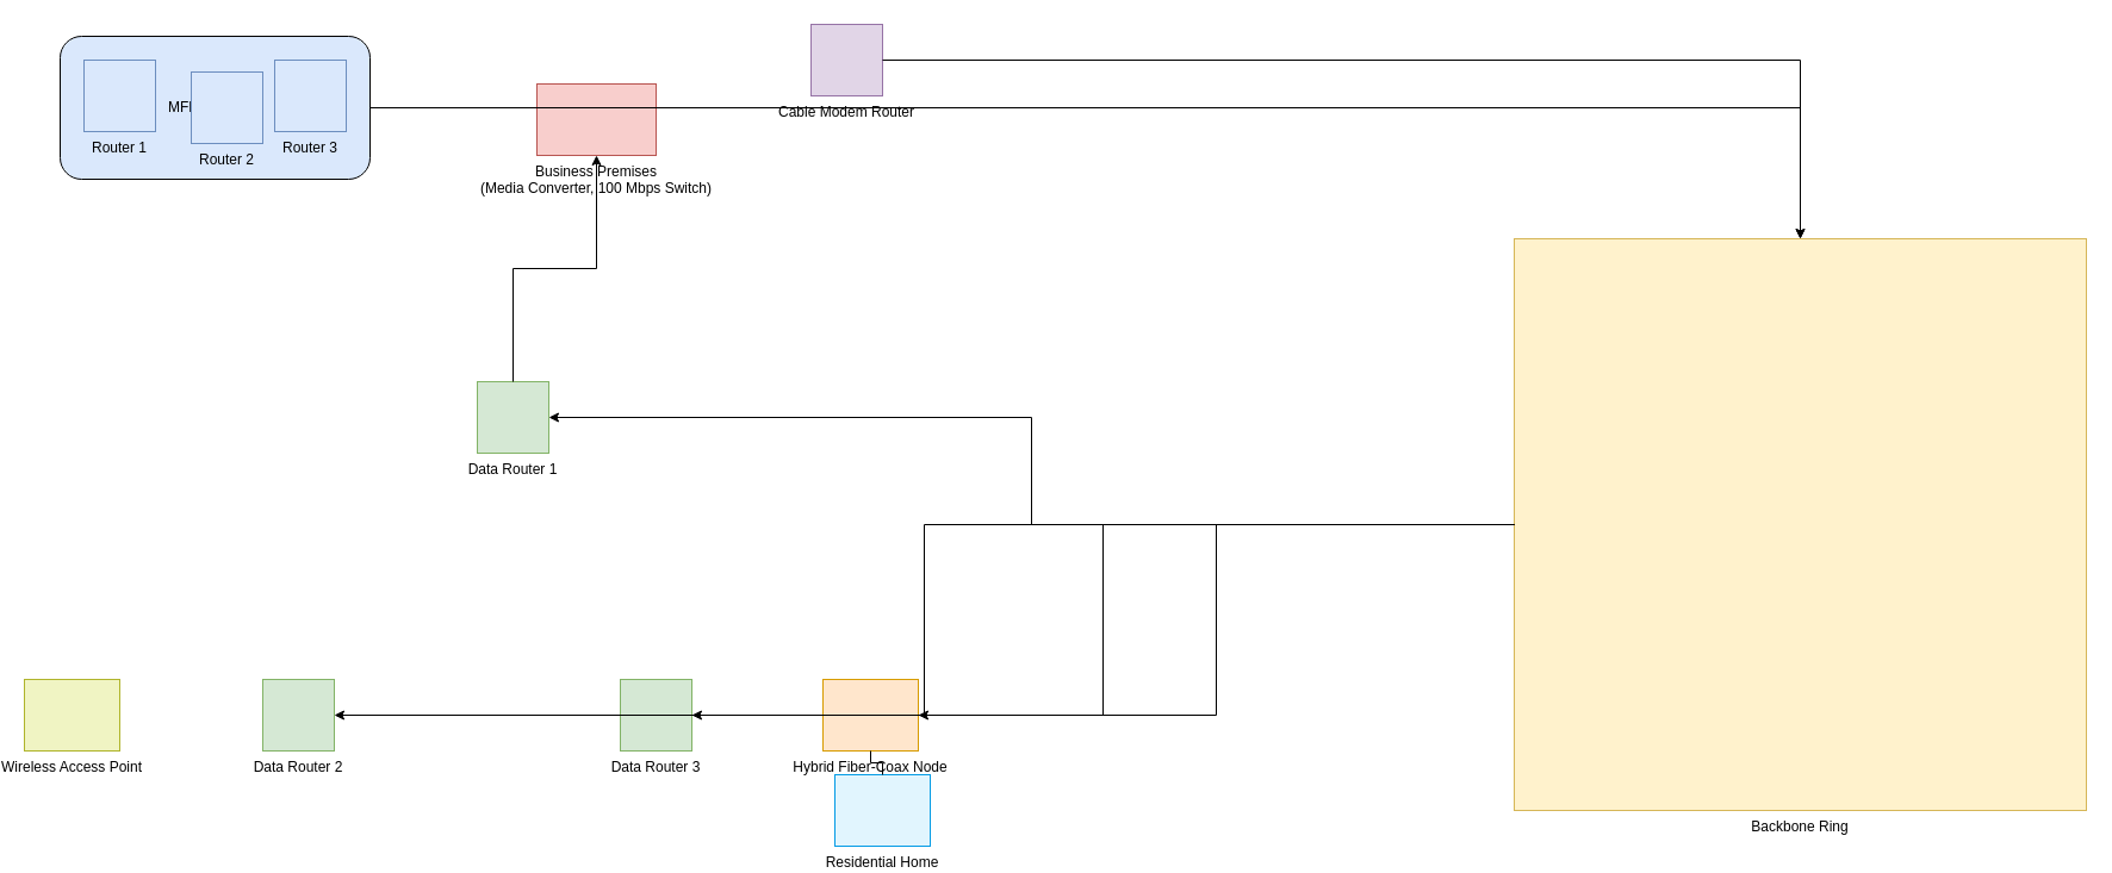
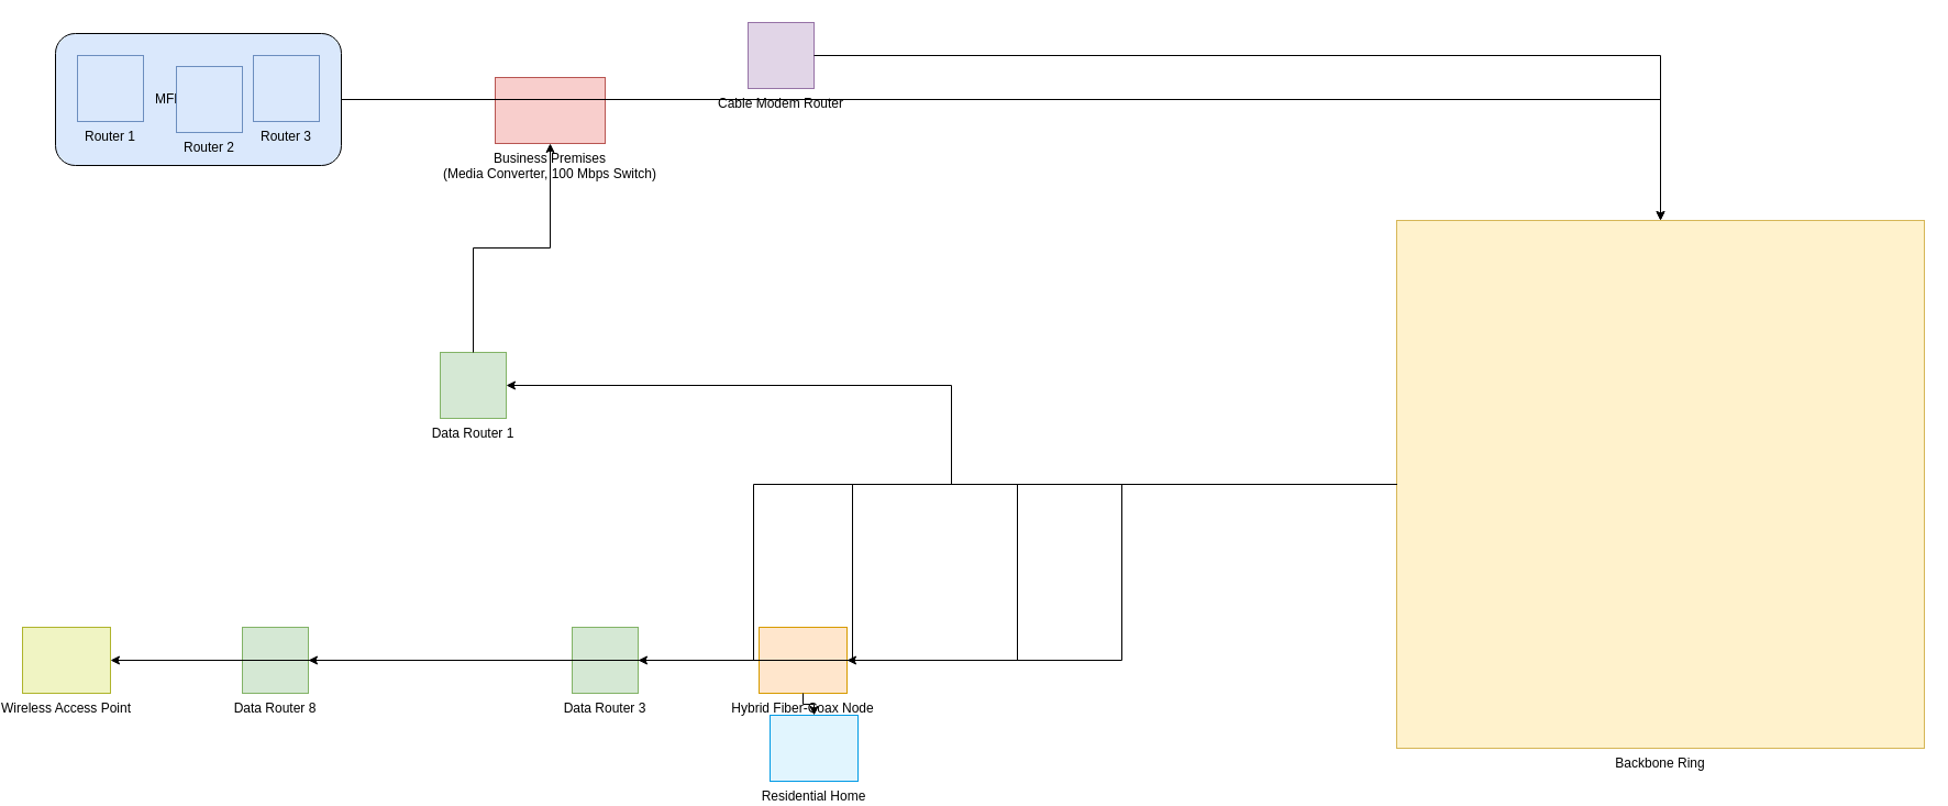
+ <mxCell id="23" style="edgeStyle=orthogonalEdgeStyle;rounded=0;html=1;strokeColor=#000000;" parent="1" source="7" target="14" edge="1"><mxGeometry relative="1" as="geometry" /></mxCell>
- <mxCell id="22" style="edgeStyle=orthogonalEdgeStyle;rounded=0;html=1;strokeColor=#000000;endArrow=none;" parent="1" source="12" target="13" edge="1"><mxGeometry relative="1" as="geometry" /></mxCell>
+ <mxCell id="22" style="edgeStyle=orthogonalEdgeStyle;rounded=0;html=1;strokeColor=#000000;" parent="1" source="12" target="13" edge="1"><mxGeometry relative="1" as="geometry" /></mxCell>
- <mxCell id="9" value="Data Router 2" style="shape=mxgraph.network.router;verticalLabelPosition=bottom;verticalAlign=top;fillColor=#d5e8d4;strokeColor=#82b366;fontSize=12;" parent="1" vertex="1"><mxGeometry x="220" y="570" width="60" height="60" as="geometry" /></mxCell>
+ <mxCell id="9" value="Data Router 8" style="shape=mxgraph.network.router;verticalLabelPosition=bottom;verticalAlign=top;fillColor=#d5e8d4;strokeColor=#82b366;fontSize=12;" parent="1" vertex="1"><mxGeometry x="220" y="570" width="60" height="60" as="geometry" /></mxCell>
